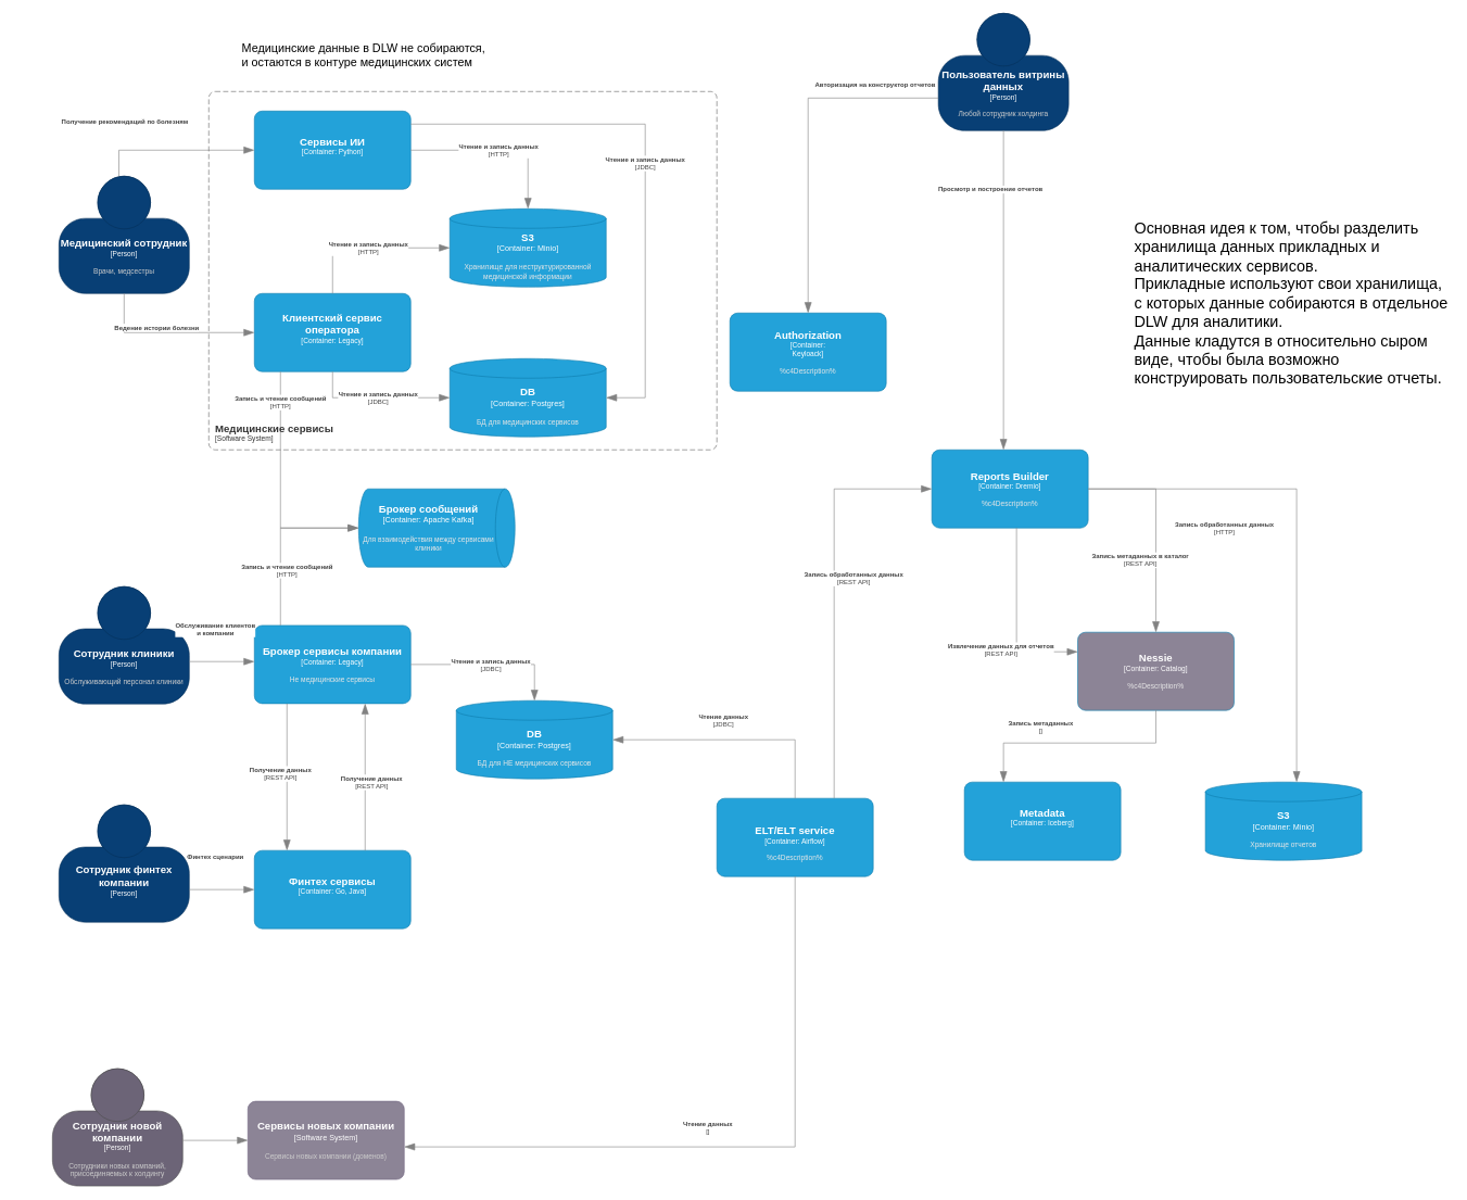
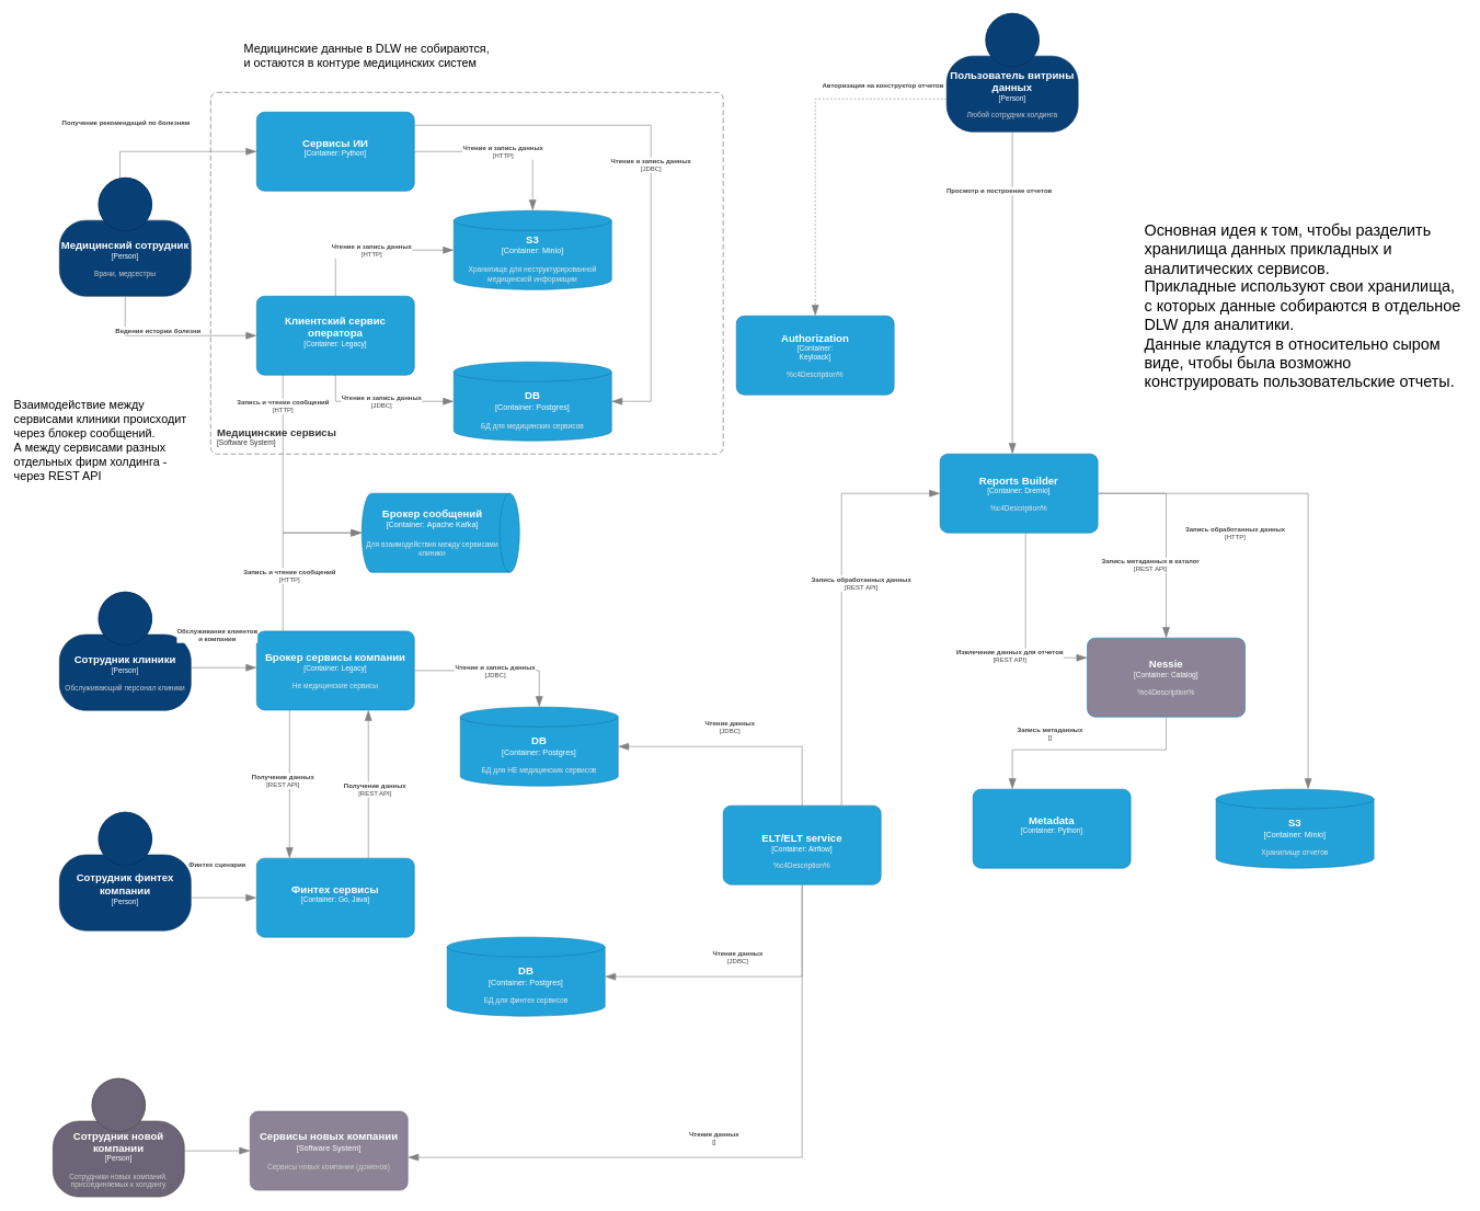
- <mxCell id="48" value="&lt;div style=&quot;text-align: left&quot;&gt;&lt;div style=&quot;text-align: center&quot;&gt;&lt;b&gt;Авторизация на конструктор отчетов&lt;/b&gt;&lt;/div&gt;" style="endArrow=blockThin;html=1;fontSize=10;fontColor=#404040;strokeWidth=1;endFill=1;strokeColor=#828282;elbow=vertical;metaEdit=1;endSize=14;startSize=14;jumpStyle=arc;jumpSize=16;rounded=0;edgeStyle=orthogonalEdgeStyle;" edge="1" parent="1" source="14" target="15"><mxGeometry x="-0.633" y="-20" width="240" relative="1" as="geometry"><mxPoint x="1870" y="490" as="sourcePoint" /><mxPoint x="1870" y="980" as="targetPoint" /><Array as="points"><mxPoint x="1240" y="150" /></Array><mxPoint as="offset" /></mxGeometry></mxCell>
+ <mxCell id="48" value="&lt;div style=&quot;text-align: left&quot;&gt;&lt;div style=&quot;text-align: center&quot;&gt;&lt;b&gt;Авторизация на конструктор отчетов&lt;/b&gt;&lt;/div&gt;" style="endArrow=blockThin;html=1;fontSize=10;fontColor=#404040;strokeWidth=1;endFill=1;strokeColor=#828282;elbow=vertical;metaEdit=1;endSize=14;startSize=14;jumpStyle=arc;jumpSize=16;rounded=0;edgeStyle=orthogonalEdgeStyle;dashed=1;" edge="1" parent="1" source="14" target="15"><mxGeometry x="-0.633" y="-20" width="240" relative="1" as="geometry"><mxPoint x="1870" y="490" as="sourcePoint" /><mxPoint x="1870" y="980" as="targetPoint" /><Array as="points"><mxPoint x="1240" y="150" /></Array><mxPoint as="offset" /></mxGeometry></mxCell>
+ <mxCell id="24" value="&lt;div style=&quot;text-align: left;&quot;&gt;&lt;span style=&quot;font-size: 18px;&quot;&gt;Взаимодействие между сервисами клиники происходит через блокер сообщений.&lt;br&gt;А между сервисами разных отдельных фирм холдинга - через REST API&lt;/span&gt;&lt;/div&gt;" style="text;html=1;align=center;verticalAlign=middle;whiteSpace=wrap;rounded=0;" vertex="1" parent="1"><mxGeometry x="20" y="590" width="280" height="160" as="geometry" /></mxCell>
- <mxCell id="13" value="&lt;font style=&quot;font-size: 16px&quot;&gt;&lt;b&gt;Metadata&lt;/b&gt;&lt;/font&gt;&lt;div&gt;[Container: Iceberg]&lt;/div&gt;&lt;br&gt;&lt;div&gt;&lt;font style=&quot;font-size: 11px&quot;&gt;&lt;font color=&quot;#E6E6E6&quot;&gt;&lt;/font&gt;&lt;/div&gt;" style="rounded=1;whiteSpace=wrap;html=1;fontSize=11;labelBackgroundColor=none;fillColor=#23A2D9;fontColor=#ffffff;align=center;arcSize=10;strokeColor=#0E7DAD;metaEdit=1;resizable=0;points=[[0.25,0,0],[0.5,0,0],[0.75,0,0],[1,0.25,0],[1,0.5,0],[1,0.75,0],[0.75,1,0],[0.5,1,0],[0.25,1,0],[0,0.75,0],[0,0.5,0],[0,0.25,0]];" vertex="1" parent="1"><mxGeometry x="1480" y="1200" width="240" height="120" as="geometry" /></mxCell>
+ <mxCell id="13" value="&lt;font style=&quot;font-size: 16px&quot;&gt;&lt;b&gt;Metadata&lt;/b&gt;&lt;/font&gt;&lt;div&gt;[Container: Python]&lt;/div&gt;&lt;br&gt;&lt;div&gt;&lt;font style=&quot;font-size: 11px&quot;&gt;&lt;font color=&quot;#E6E6E6&quot;&gt;&lt;/font&gt;&lt;/div&gt;" style="rounded=1;whiteSpace=wrap;html=1;fontSize=11;labelBackgroundColor=none;fillColor=#23A2D9;fontColor=#ffffff;align=center;arcSize=10;strokeColor=#0E7DAD;metaEdit=1;resizable=0;points=[[0.25,0,0],[0.5,0,0],[0.75,0,0],[1,0.25,0],[1,0.5,0],[1,0.75,0],[0.75,1,0],[0.5,1,0],[0.25,1,0],[0,0.75,0],[0,0.5,0],[0,0.25,0]];" vertex="1" parent="1"><mxGeometry x="1480" y="1200" width="240" height="120" as="geometry" /></mxCell>
+ <mxCell id="19" value="&lt;font style=&quot;font-size: 16px&quot;&gt;&lt;b&gt;DB&lt;/b&gt;&lt;/font&gt;&lt;div&gt;[Container:&amp;nbsp;Postgres]&lt;/div&gt;&lt;br&gt;&lt;div&gt;&lt;font style=&quot;font-size: 11px&quot;&gt;&lt;font color=&quot;#E6E6E6&quot;&gt;БД для финтех сервисов&lt;/font&gt;&lt;/div&gt;" style="shape=cylinder3;size=15;whiteSpace=wrap;html=1;boundedLbl=1;rounded=0;labelBackgroundColor=none;fillColor=#23A2D9;fontSize=12;fontColor=#ffffff;align=center;strokeColor=#0E7DAD;metaEdit=1;points=[[0.5,0,0],[1,0.25,0],[1,0.5,0],[1,0.75,0],[0.5,1,0],[0,0.75,0],[0,0.5,0],[0,0.25,0]];resizable=0;" vertex="1" parent="1"><mxGeometry x="680" y="1425" width="240" height="120" as="geometry" /></mxCell>
+ <mxCell id="37" value="&lt;div style=&quot;text-align: left&quot;&gt;&lt;div style=&quot;text-align: center&quot;&gt;&lt;b&gt;Чтение данных&lt;/b&gt;&lt;/div&gt;&lt;div style=&quot;text-align: center&quot;&gt;[JDBC]&lt;/div&gt;&lt;/div&gt;" style="endArrow=blockThin;html=1;fontSize=10;fontColor=#404040;strokeWidth=1;endFill=1;strokeColor=#828282;elbow=vertical;metaEdit=1;endSize=14;startSize=14;jumpStyle=arc;jumpSize=16;rounded=0;edgeStyle=orthogonalEdgeStyle;" edge="1" parent="1" source="9" target="19"><mxGeometry x="0.081" y="-30" width="240" relative="1" as="geometry"><mxPoint x="1550" y="1035" as="sourcePoint" /><mxPoint x="1270" y="945" as="targetPoint" /><Array as="points"><mxPoint x="1220" y="1485" /></Array><mxPoint as="offset" /></mxGeometry></mxCell>
